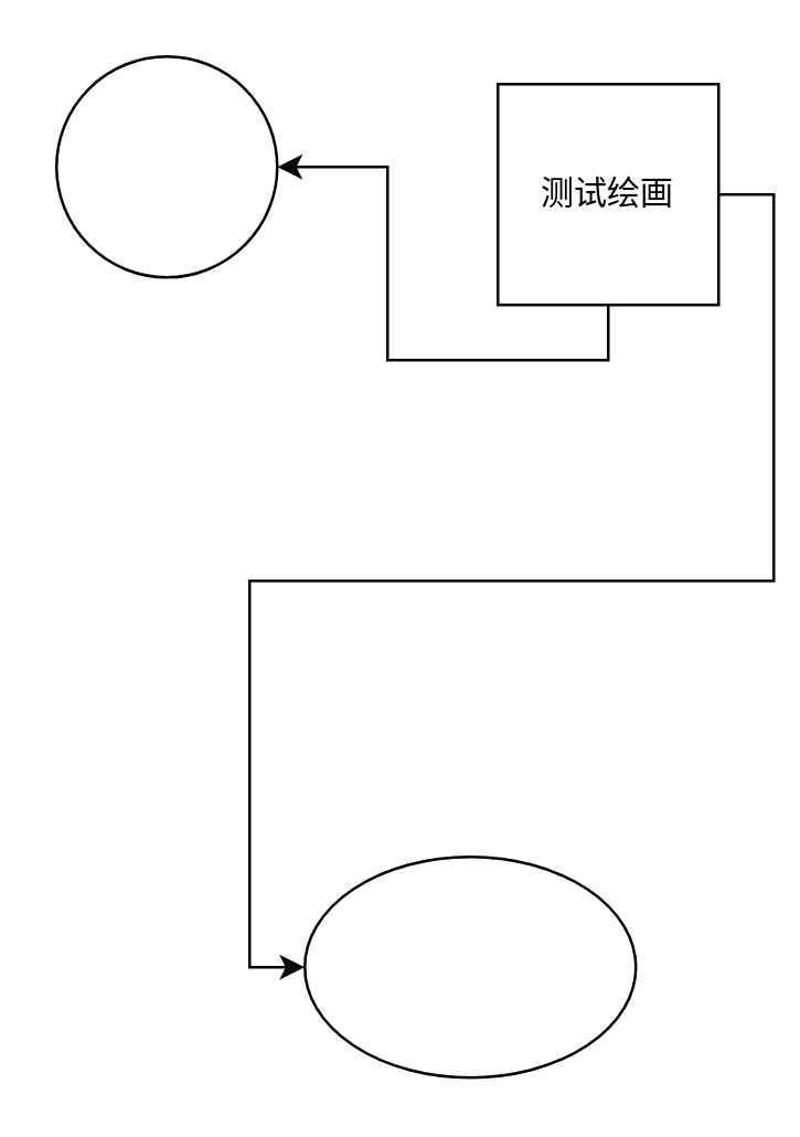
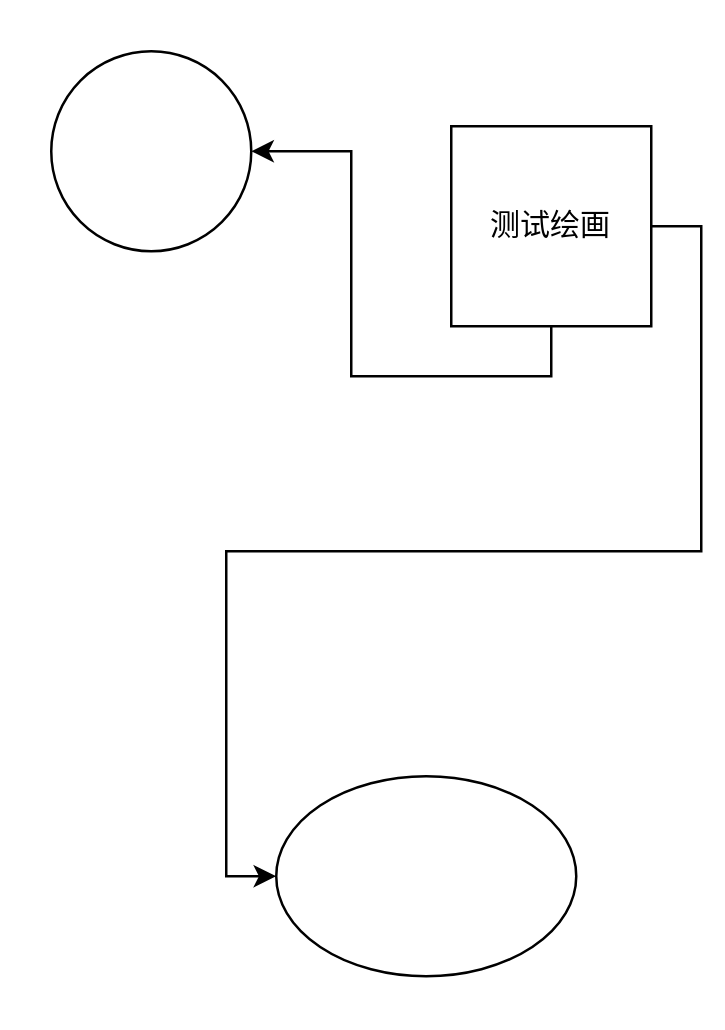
- <mxCell id="4" value="测试绘画" style="whiteSpace=wrap;html=1;aspect=fixed;" parent="1" vertex="1"><mxGeometry x="180" y="30" width="80" height="80" as="geometry" /></mxCell>
+ <mxCell id="4" value="测试绘画" style="whiteSpace=wrap;html=1;aspect=fixed;" parent="1" vertex="1"><mxGeometry x="180" y="50" width="80" height="80" as="geometry" /></mxCell>
